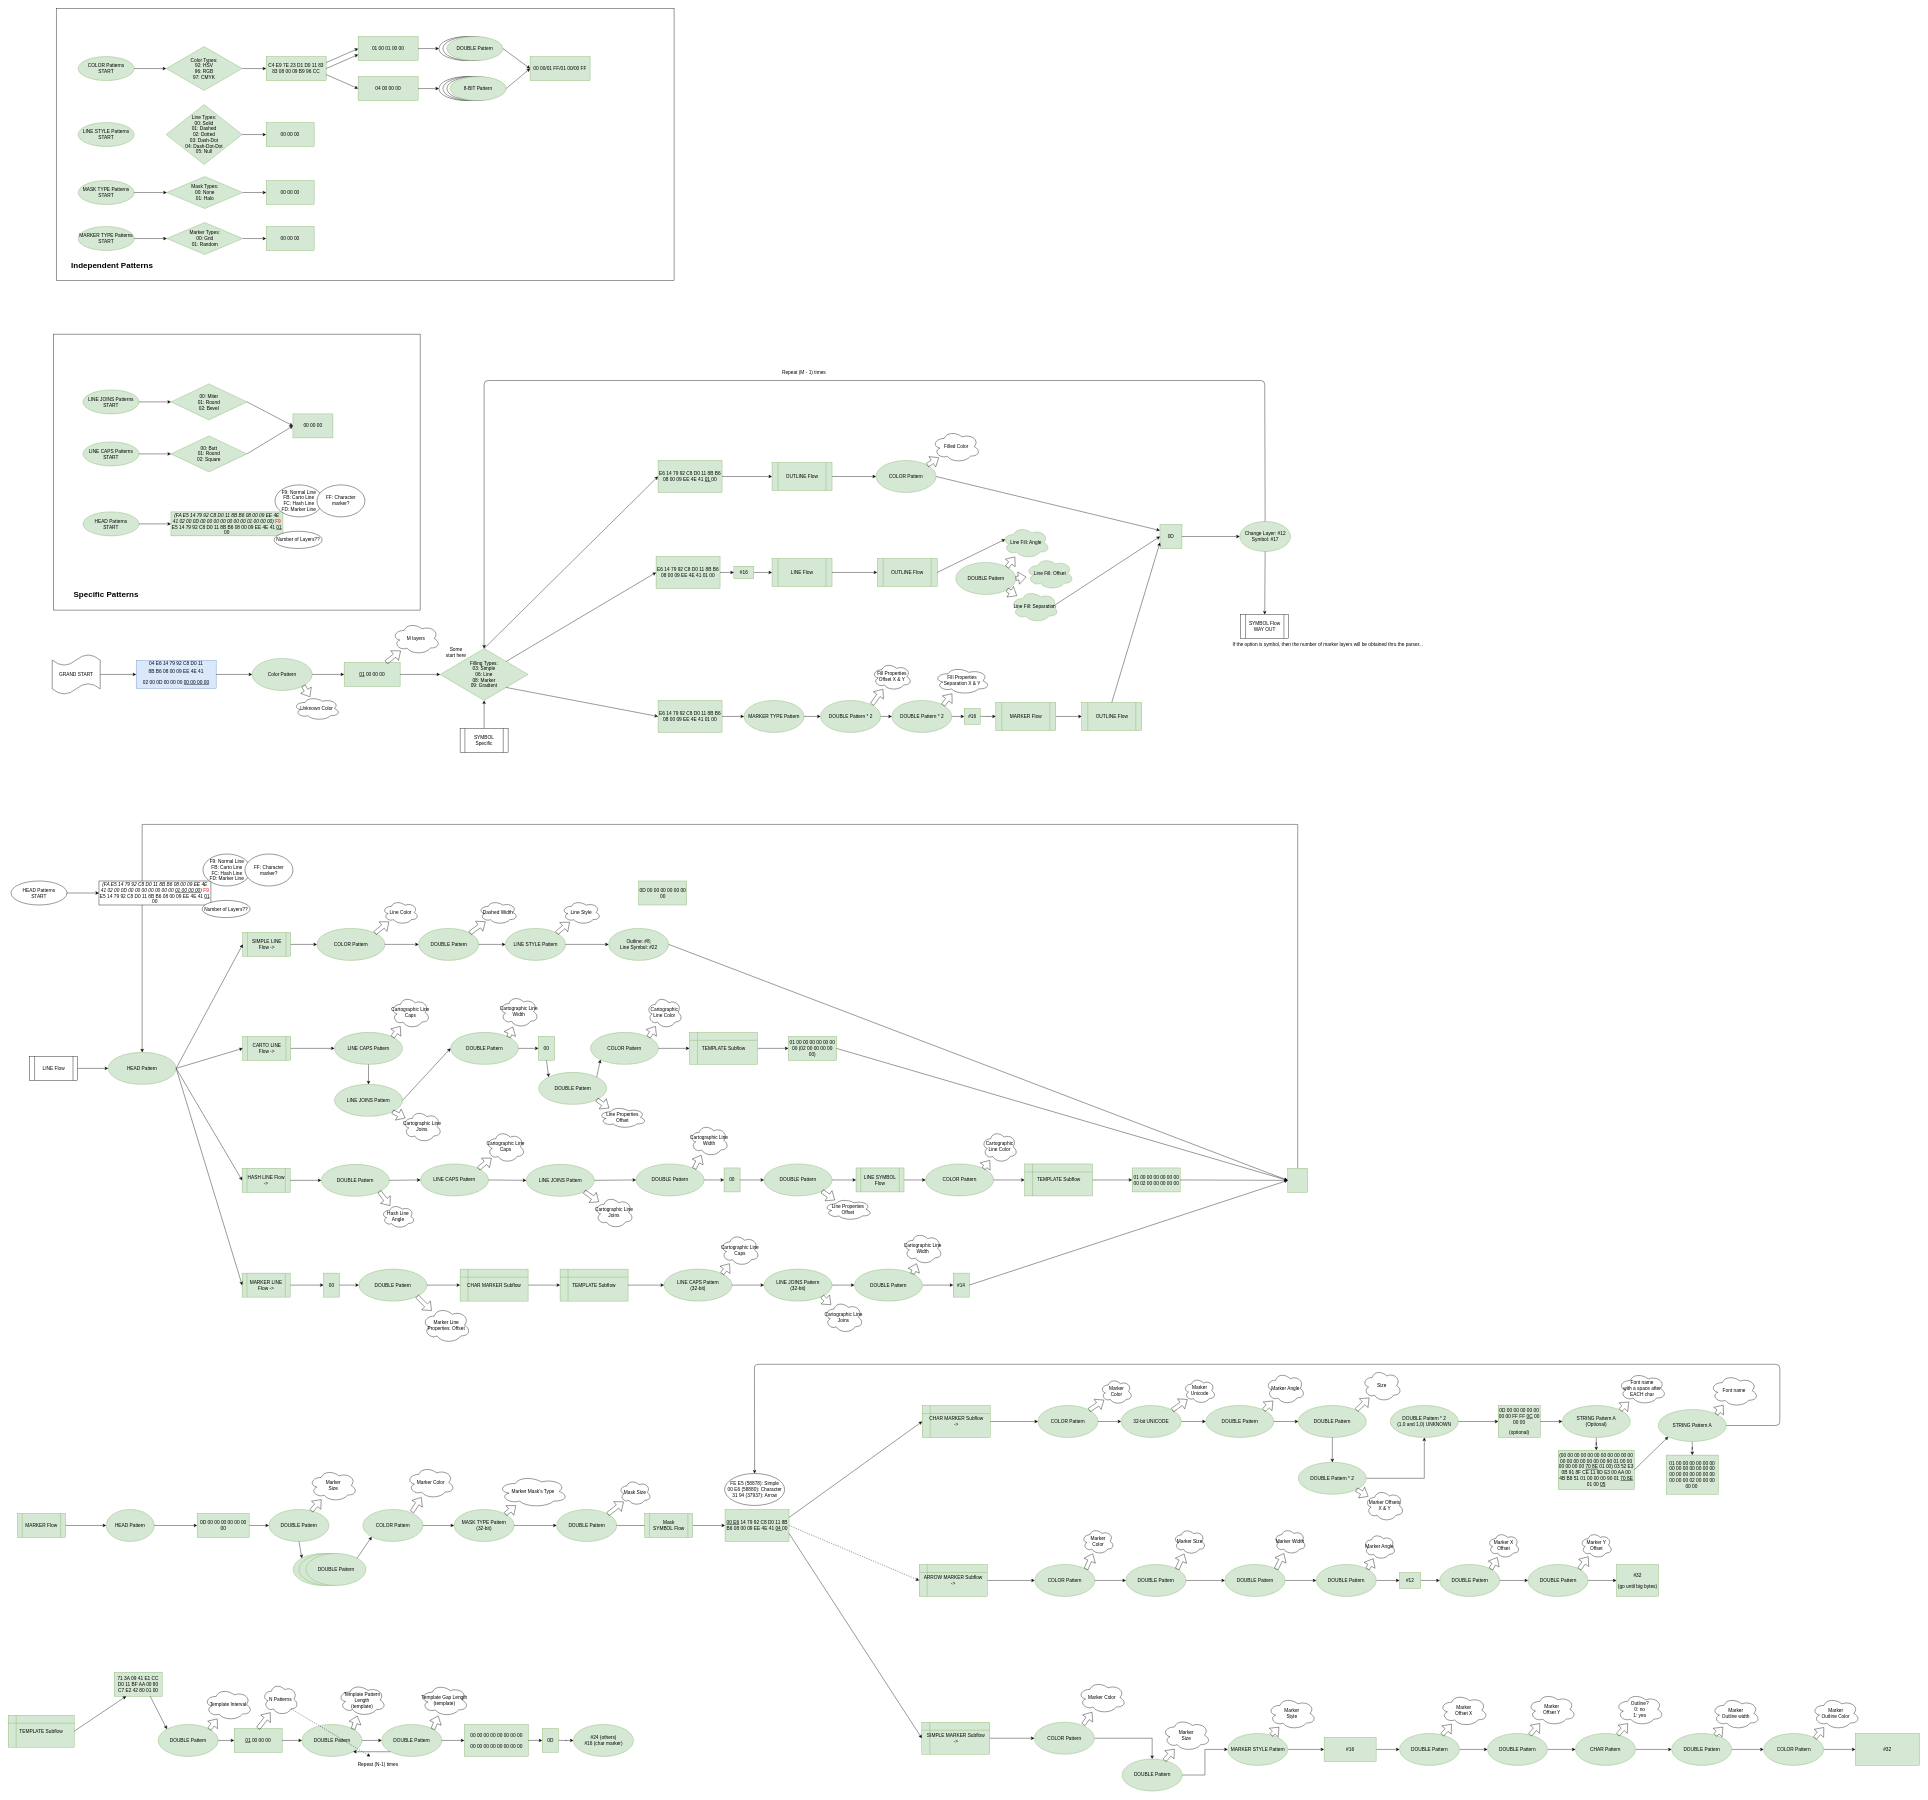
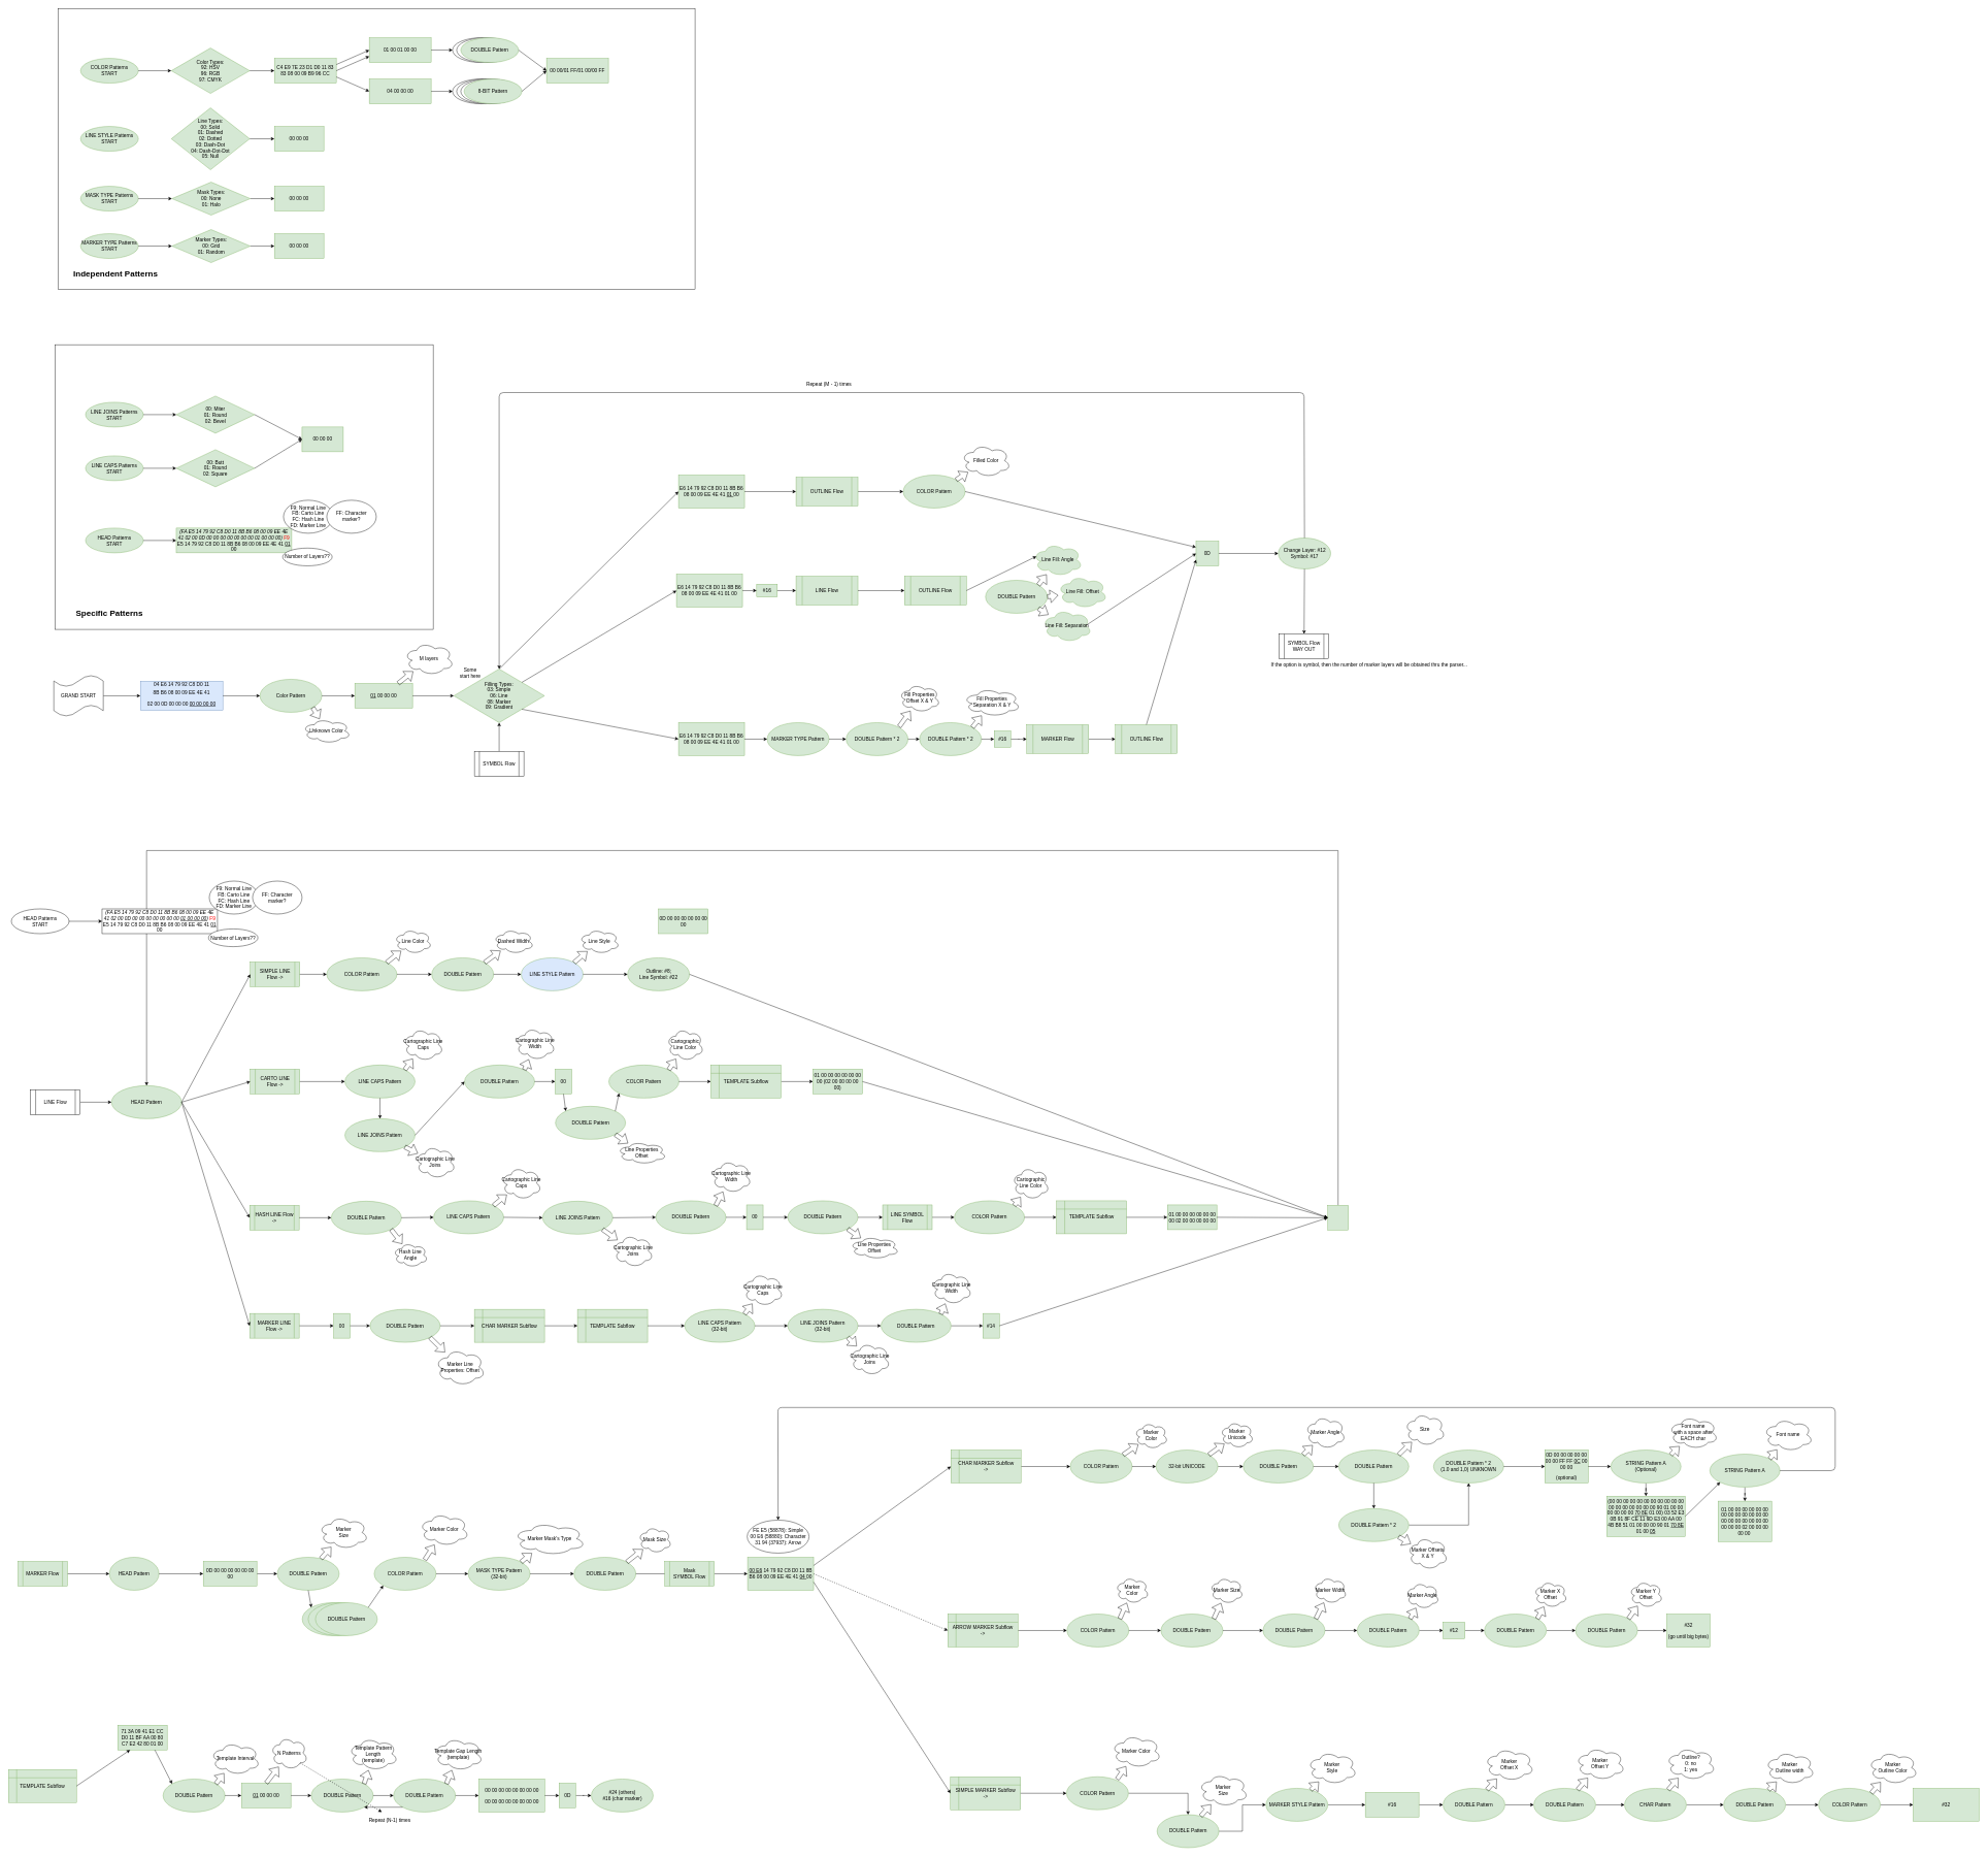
- <mxCell id="171" value="SYMBOL Specific" style="shape=process;whiteSpace=wrap;html=1;backgroundOutline=1;" parent="1" vertex="1"><mxGeometry x="1150" y="1820" width="120" height="60" as="geometry" /></mxCell>
+ <mxCell id="171" value="SYMBOL Flow" style="shape=process;whiteSpace=wrap;html=1;backgroundOutline=1;" parent="1" vertex="1"><mxGeometry x="1150" y="1820" width="120" height="60" as="geometry" /></mxCell>
- <mxCell id="61" value="LINE STYLE Pattern" style="ellipse;whiteSpace=wrap;html=1;fillColor=#d5e8d4;strokeColor=#82b366;" parent="1" vertex="1"><mxGeometry x="1263.5" y="2320" width="150" height="80" as="geometry" /></mxCell>
+ <mxCell id="61" value="LINE STYLE Pattern" style="ellipse;whiteSpace=wrap;html=1;fillColor=#dae8fc;strokeColor=#82b366;" parent="1" vertex="1"><mxGeometry x="1263.5" y="2320" width="150" height="80" as="geometry" /></mxCell>
